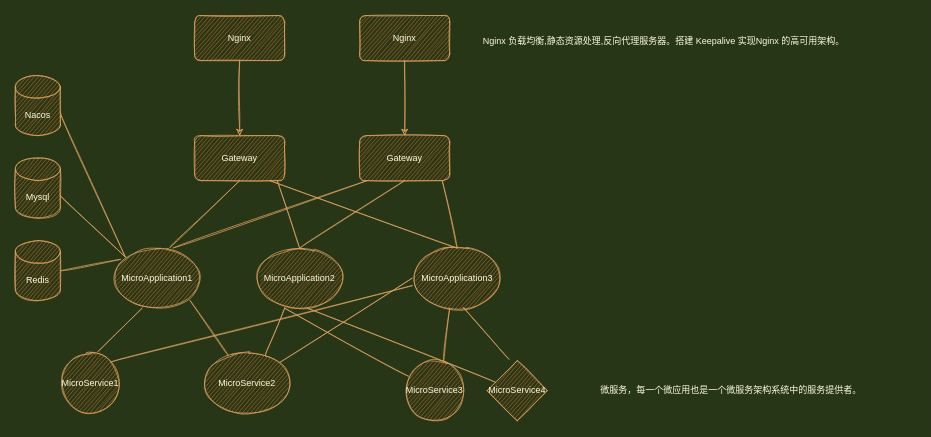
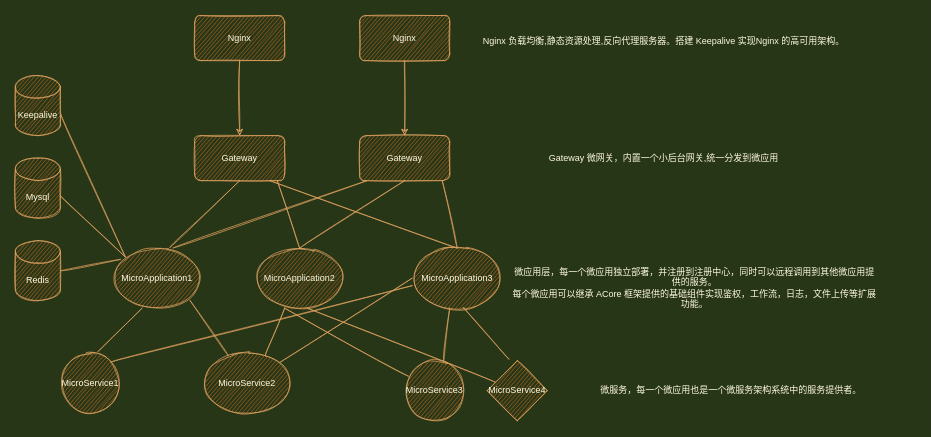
- <mxCell id="32" value="Nacos" style="shape=cylinder3;whiteSpace=wrap;html=1;boundedLbl=1;backgroundOutline=1;size=15;fillColor=#BC6C25;strokeColor=#DDA15E;fontColor=#FEFAE0;sketch=1;rounded=1;" vertex="1" parent="1"><mxGeometry x="20" y="100" width="60" height="80" as="geometry" /></mxCell>
+ <mxCell id="32" value="Keepalive" style="shape=cylinder3;whiteSpace=wrap;html=1;boundedLbl=1;backgroundOutline=1;size=15;fillColor=#BC6C25;strokeColor=#DDA15E;fontColor=#FEFAE0;sketch=1;rounded=1;" vertex="1" parent="1"><mxGeometry x="20" y="100" width="60" height="80" as="geometry" /></mxCell>
+ <mxCell id="30" value="Gateway 微网关，内置一个小后台网关,统一分发到微应用" style="text;html=1;strokeColor=none;fillColor=none;align=center;verticalAlign=middle;whiteSpace=wrap;fontColor=#FEFAE0;sketch=1;rounded=1;" vertex="1" parent="1"><mxGeometry x="608.96" y="195" width="551.04" height="30" as="geometry" /></mxCell>
+ <mxCell id="35" value="微应用层，每一个微应用独立部署，并注册到注册中心，同时可以远程调用到其他微应用提供的服务。&lt;br&gt;每个微应用可以继承 ACore 框架提供的基础组件实现鉴权，工作流，日志，文件上传等扩展功能。" style="text;html=1;strokeColor=none;fillColor=none;align=center;verticalAlign=middle;whiteSpace=wrap;fontColor=#FEFAE0;sketch=1;rounded=1;" vertex="1" parent="1"><mxGeometry x="680" y="355" width="491.04" height="55" as="geometry" /></mxCell>
